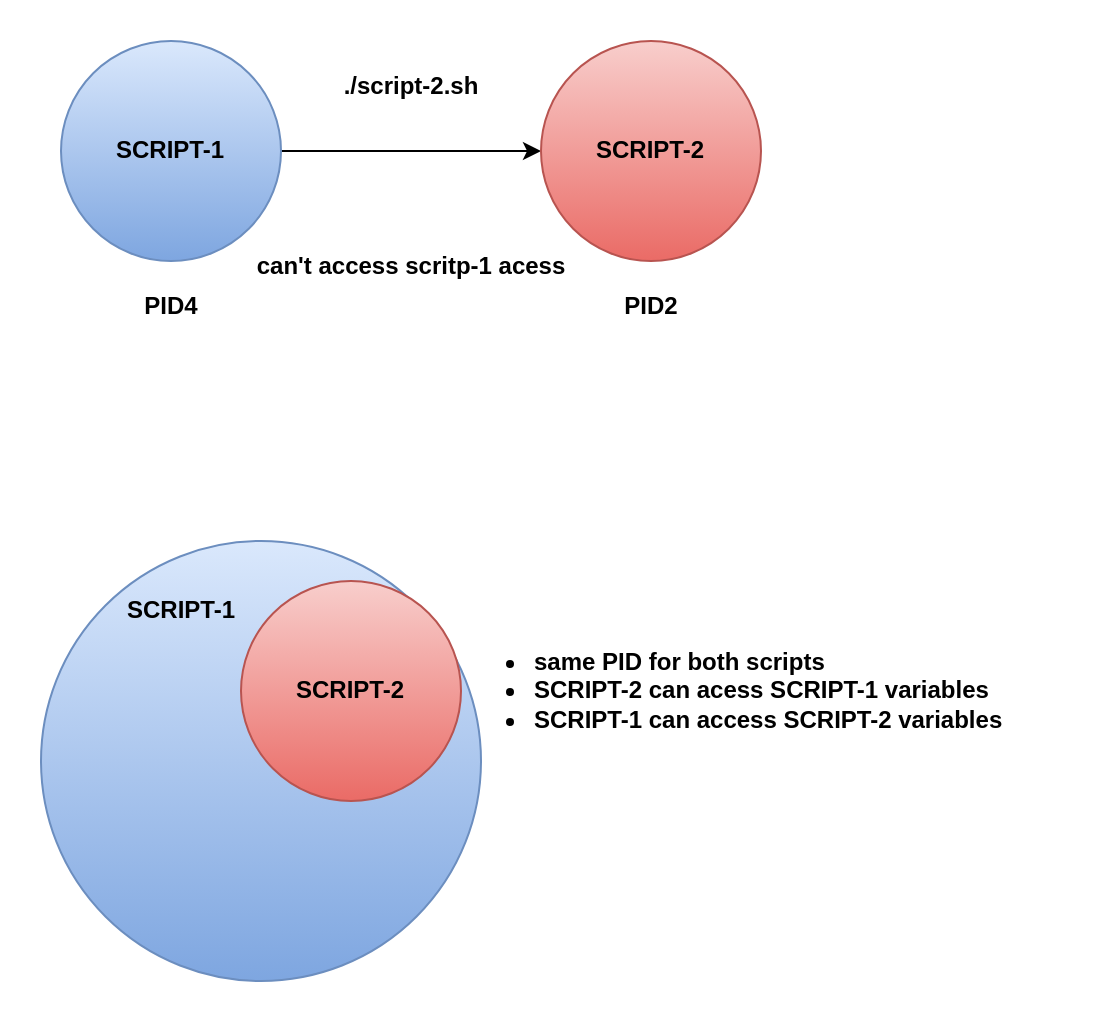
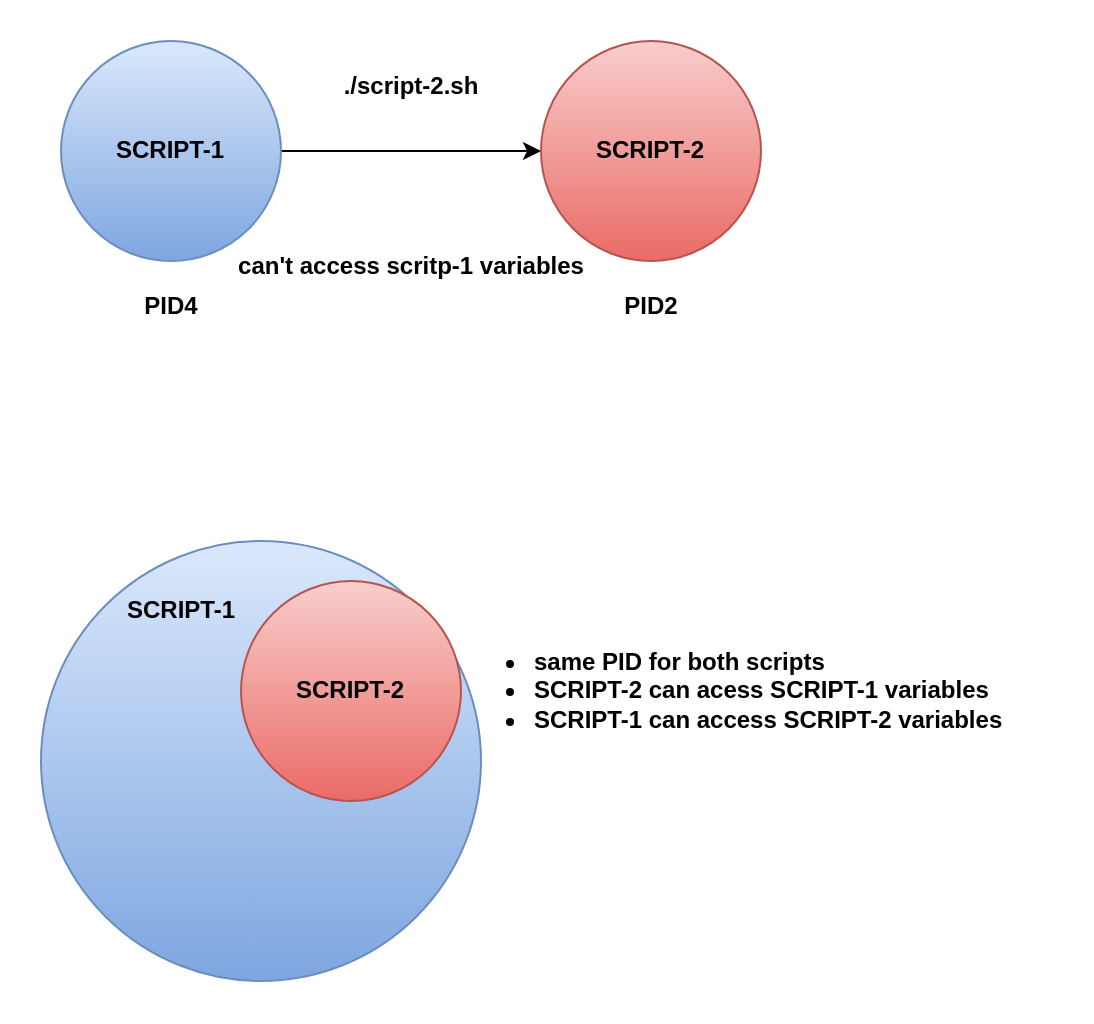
- <mxCell id="8" value="&lt;b&gt;can't access scritp-1 acess&lt;/b&gt;" style="text;html=1;align=center;verticalAlign=middle;resizable=0;points=[];autosize=1;strokeColor=none;fillColor=none;" vertex="1" parent="1"><mxGeometry x="105" y="118" width="200" height="30" as="geometry" /></mxCell>
+ <mxCell id="8" value="&lt;b&gt;can't access scritp-1 variables&lt;/b&gt;" style="text;html=1;align=center;verticalAlign=middle;resizable=0;points=[];autosize=1;strokeColor=none;fillColor=none;" vertex="1" parent="1"><mxGeometry x="105" y="118" width="200" height="30" as="geometry" /></mxCell>
